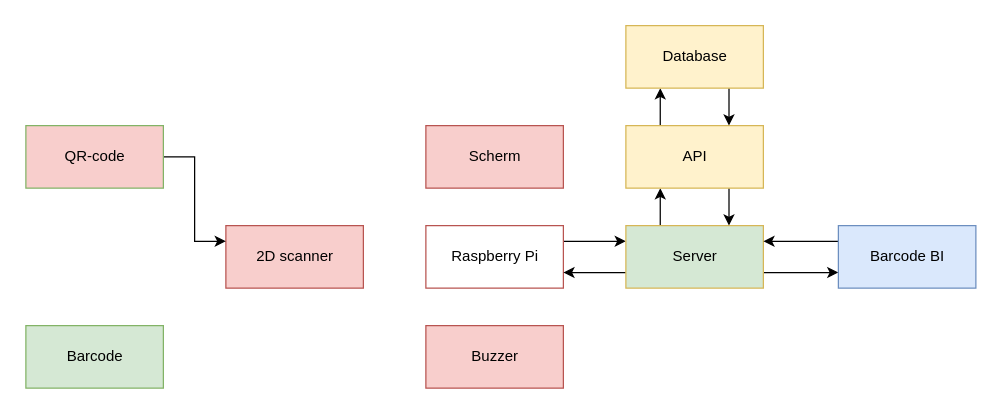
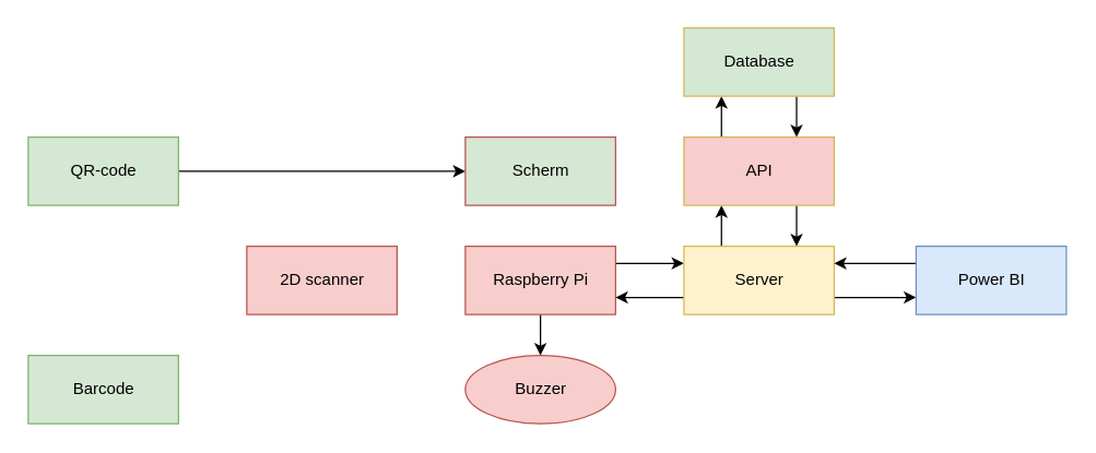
- <mxCell id="19" value="Database" style="html=1;fillColor=#fff2cc;strokeColor=#d6b656;" parent="1" vertex="1"><mxGeometry x="500" y="20" width="110" height="50" as="geometry" /></mxCell>
+ <mxCell id="19" value="Database" style="html=1;fillColor=#d5e8d4;strokeColor=#d6b656;" parent="1" vertex="1"><mxGeometry x="500" y="20" width="110" height="50" as="geometry" /></mxCell>
- <mxCell id="4" value="QR-code" style="html=1;fillColor=#f8cecc;strokeColor=#82b366;" parent="1" vertex="1"><mxGeometry x="20" y="100" width="110" height="50" as="geometry" /></mxCell>
+ <mxCell id="4" value="QR-code" style="html=1;fillColor=#d5e8d4;strokeColor=#82b366;" parent="1" vertex="1"><mxGeometry x="20" y="100" width="110" height="50" as="geometry" /></mxCell>
- <mxCell id="20" value="Scherm" style="html=1;fillColor=#f8cecc;strokeColor=#b85450;" parent="1" vertex="1"><mxGeometry x="340" y="100" width="110" height="50" as="geometry" /></mxCell>
+ <mxCell id="20" value="Scherm" style="html=1;fillColor=#d5e8d4;strokeColor=#b85450;" parent="1" vertex="1"><mxGeometry x="340" y="100" width="110" height="50" as="geometry" /></mxCell>
- <mxCell id="17" value="API" style="html=1;fillColor=#fff2cc;strokeColor=#d6b656;" parent="1" vertex="1"><mxGeometry x="500" y="100" width="110" height="50" as="geometry" /></mxCell>
+ <mxCell id="17" value="API" style="html=1;fillColor=#f8cecc;strokeColor=#d6b656;" parent="1" vertex="1"><mxGeometry x="500" y="100" width="110" height="50" as="geometry" /></mxCell>
- <mxCell id="3" style="edgeStyle=orthogonalEdgeStyle;rounded=0;orthogonalLoop=1;jettySize=auto;html=1;entryX=0;entryY=0.25;entryDx=0;entryDy=0;" parent="1" source="4" target="2" edge="1"><mxGeometry relative="1" as="geometry" /></mxCell>
+ <mxCell id="3" style="edgeStyle=orthogonalEdgeStyle;rounded=0;orthogonalLoop=1;jettySize=auto;html=1;" parent="1" source="4" target="20" edge="1"><mxGeometry relative="1" as="geometry" /></mxCell>
- <mxCell id="8" value="Raspberry Pi" style="html=1;fillColor=#ffffff;strokeColor=#b85450;" parent="1" vertex="1"><mxGeometry x="340" y="180" width="110" height="50" as="geometry" /></mxCell>
+ <mxCell id="8" value="Raspberry Pi" style="html=1;fillColor=#f8cecc;strokeColor=#b85450;" parent="1" vertex="1"><mxGeometry x="340" y="180" width="110" height="50" as="geometry" /></mxCell>
- <mxCell id="12" value="Server" style="html=1;fillColor=#d5e8d4;strokeColor=#d6b656;" parent="1" vertex="1"><mxGeometry x="500" y="180" width="110" height="50" as="geometry" /></mxCell>
+ <mxCell id="12" value="Server" style="html=1;fillColor=#fff2cc;strokeColor=#d6b656;" parent="1" vertex="1"><mxGeometry x="500" y="180" width="110" height="50" as="geometry" /></mxCell>
- <mxCell id="14" value="Barcode BI" style="html=1;fillColor=#dae8fc;strokeColor=#6c8ebf;" parent="1" vertex="1"><mxGeometry x="670" y="180" width="110" height="50" as="geometry" /></mxCell>
+ <mxCell id="14" value="Power BI" style="html=1;fillColor=#dae8fc;strokeColor=#6c8ebf;" parent="1" vertex="1"><mxGeometry x="670" y="180" width="110" height="50" as="geometry" /></mxCell>
+ <mxCell id="7" style="edgeStyle=orthogonalEdgeStyle;rounded=0;orthogonalLoop=1;jettySize=auto;html=1;entryX=0.5;entryY=0;entryDx=0;entryDy=0;exitX=0.5;exitY=1;exitDx=0;exitDy=0;" parent="1" source="8" target="21" edge="1"><mxGeometry relative="1" as="geometry"><Array as="points"><mxPoint x="395" y="241" /><mxPoint x="395" y="241" /></Array></mxGeometry></mxCell>
- <mxCell id="21" value="Buzzer" style="html=1;fillColor=#f8cecc;strokeColor=#b85450;" parent="1" vertex="1"><mxGeometry x="340" y="260" width="110" height="50" as="geometry" /></mxCell>
+ <mxCell id="21" value="Buzzer" style="ellipse;html=1;fillColor=#f8cecc;strokeColor=#b85450;" parent="1" vertex="1"><mxGeometry x="340" y="260" width="110" height="50" as="geometry" /></mxCell>
